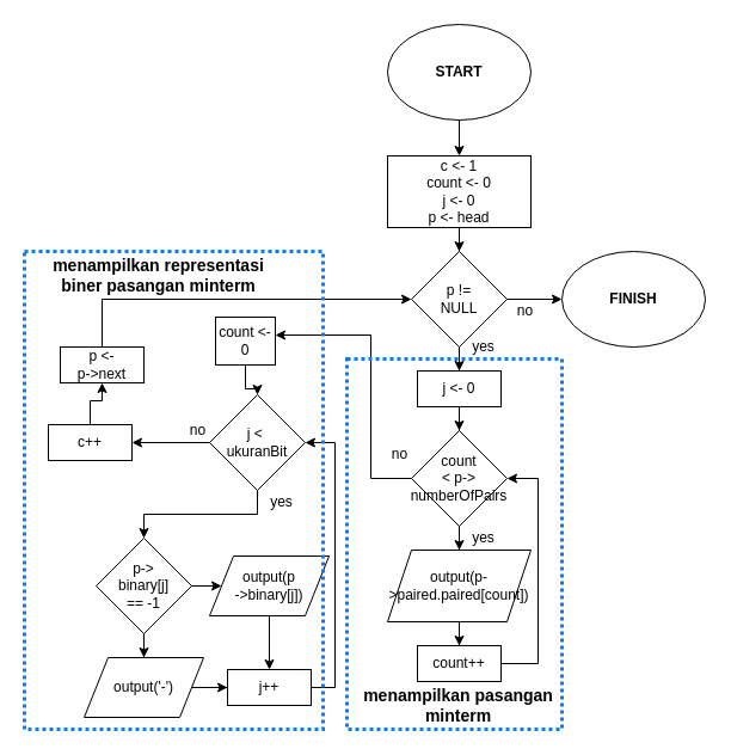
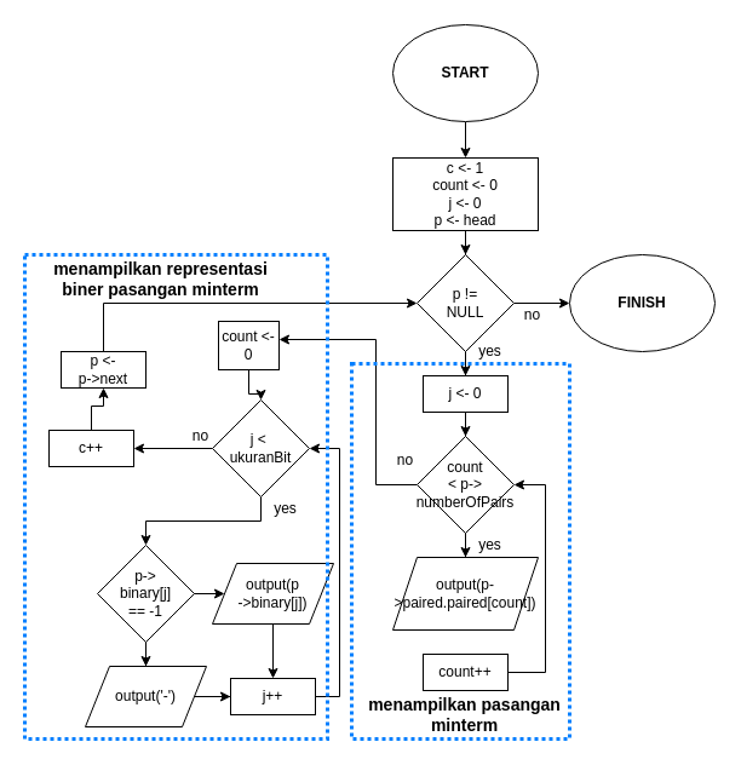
- <mxCell id="15" value="" style="edgeStyle=orthogonalEdgeStyle;rounded=0;orthogonalLoop=1;jettySize=auto;html=1;" edge="1" parent="1" source="16" target="18"><mxGeometry relative="1" as="geometry" /></mxCell>
